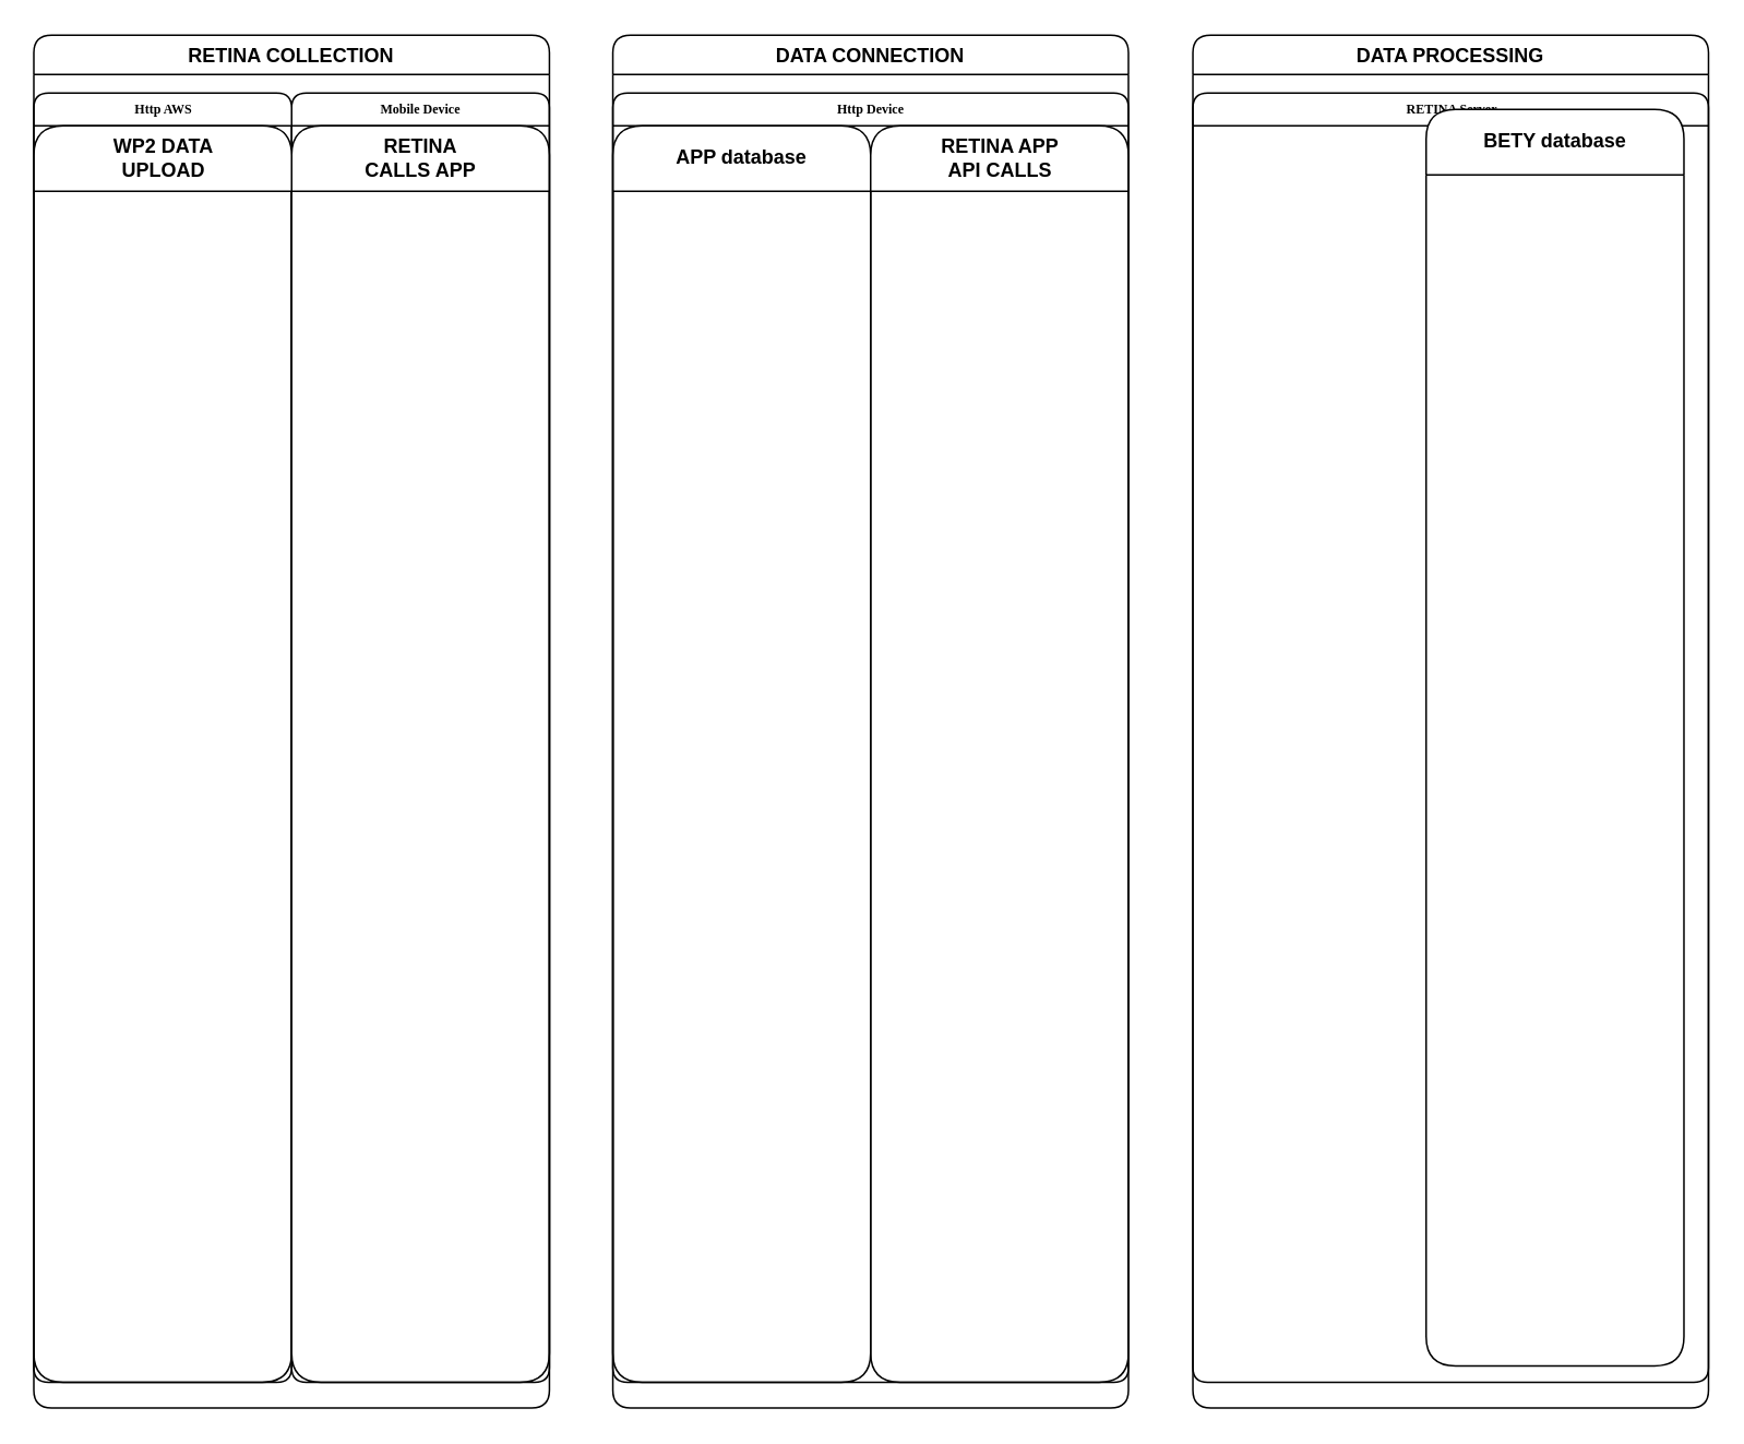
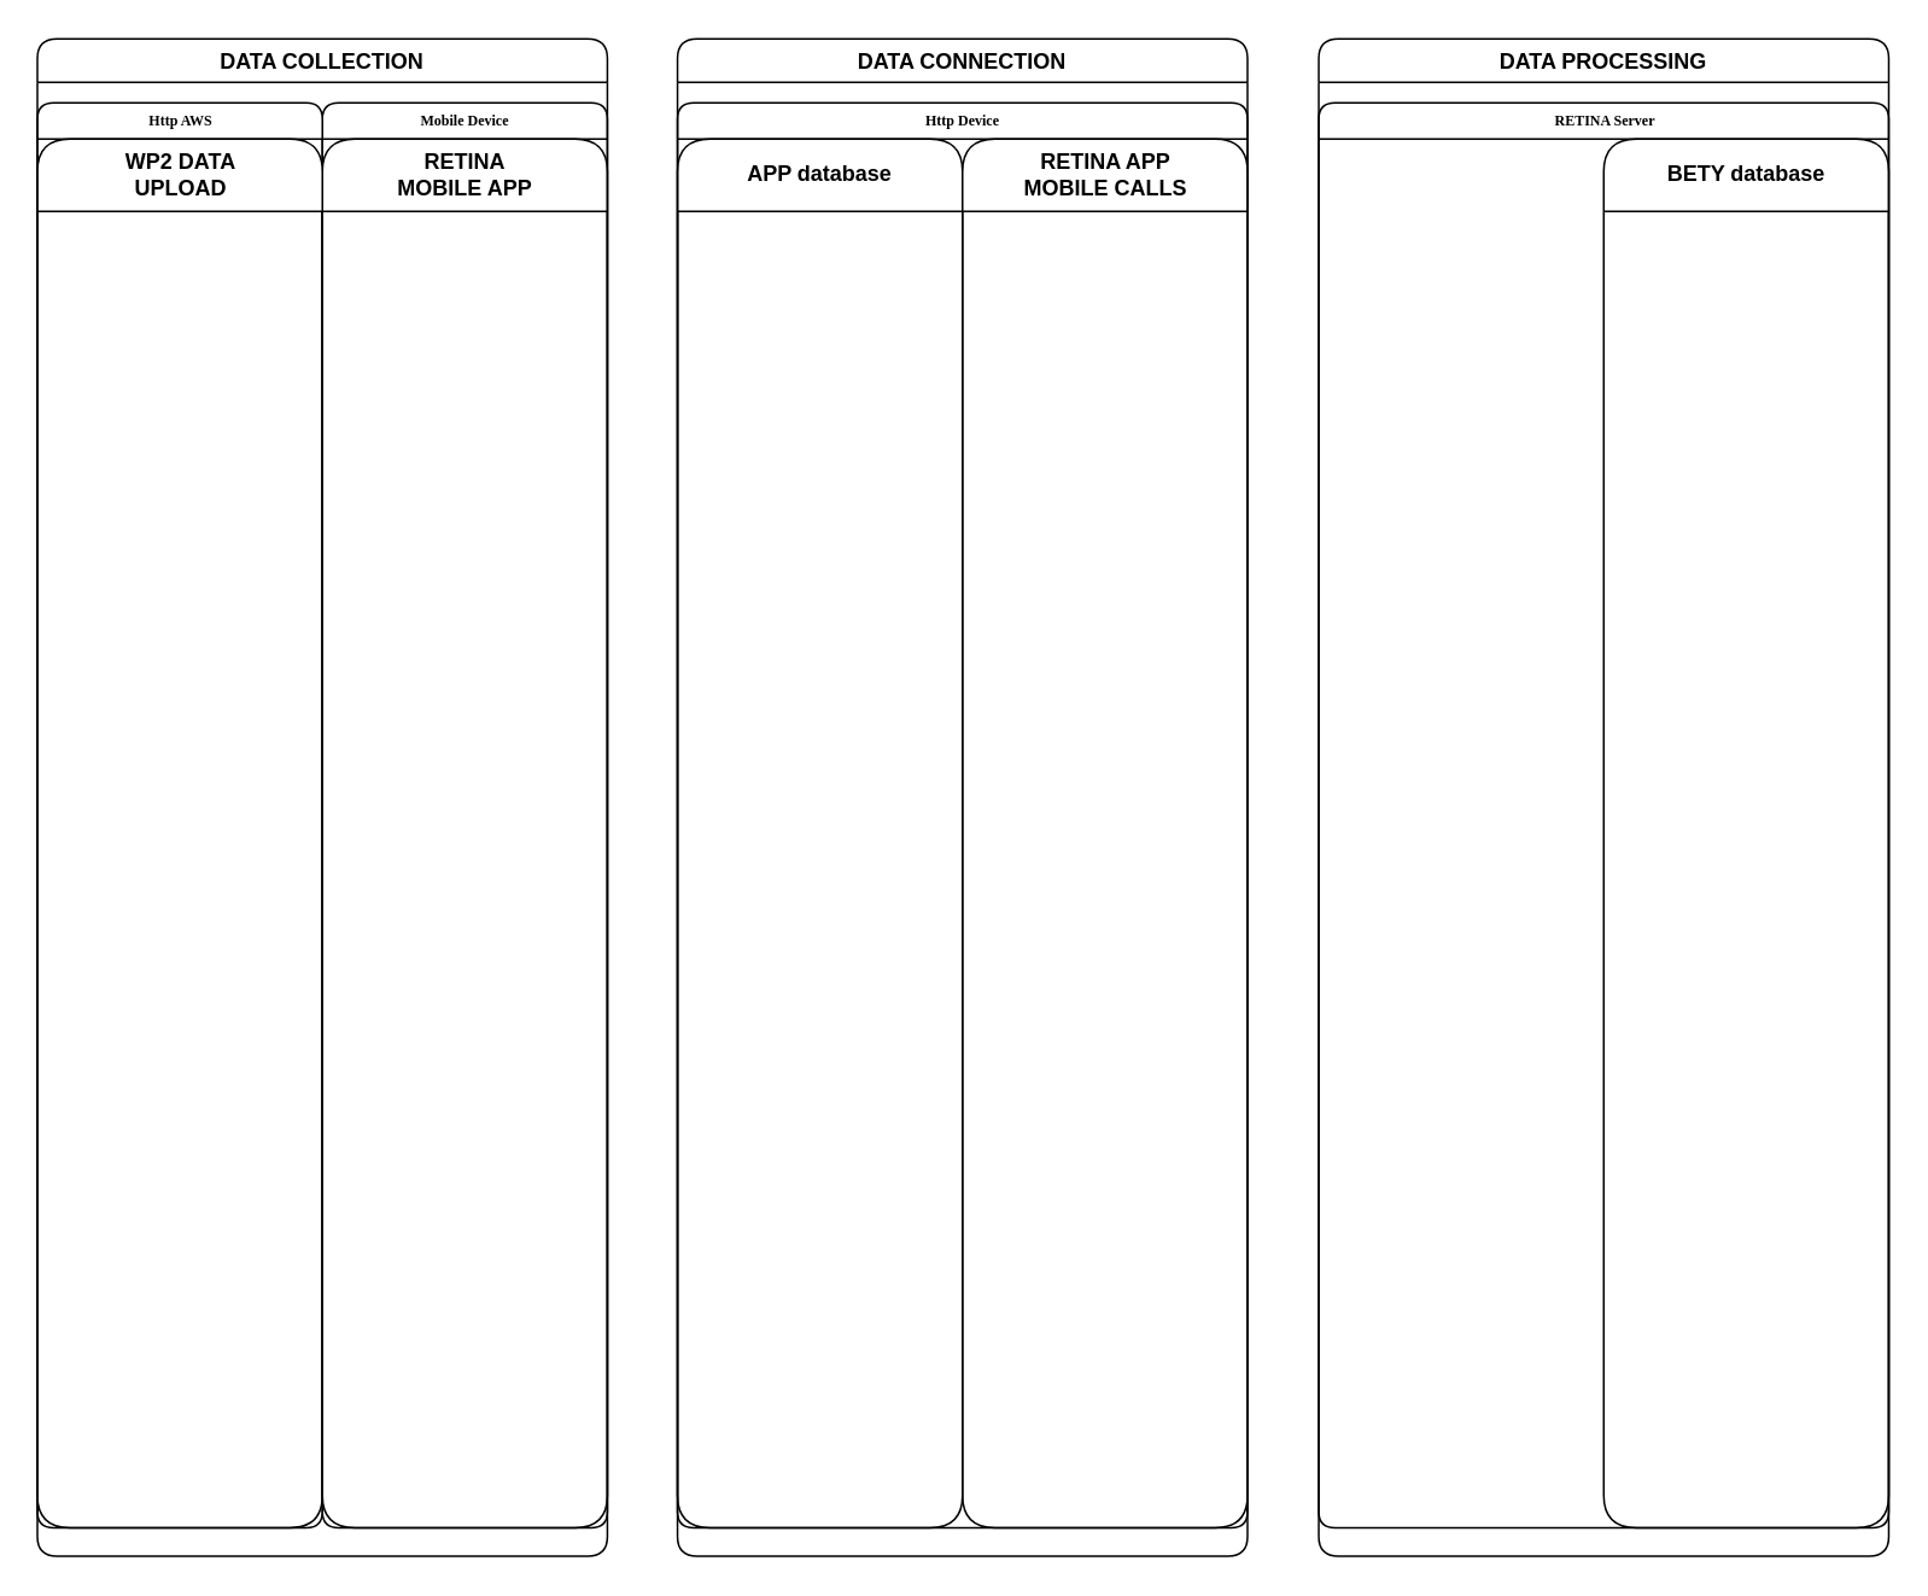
- <mxCell id="13" value="RETINA COLLECTION" style="swimlane;rounded=1;startSize=24;" vertex="1" parent="1"><mxGeometry x="20" y="20.94" width="314.96" height="838.58" as="geometry" /></mxCell>
+ <mxCell id="13" value="DATA COLLECTION" style="swimlane;rounded=1;startSize=24;" vertex="1" parent="1"><mxGeometry x="20" y="20.94" width="314.96" height="838.58" as="geometry" /></mxCell>
- <mxCell id="7" value="RETINA &lt;br&gt;CALLS APP" style="swimlane;html=1;startSize=40;container=0;rounded=1;" vertex="1" parent="6"><mxGeometry y="20" width="157.48" height="767.4" as="geometry"><mxRectangle y="20" width="30" height="730" as="alternateBounds" /></mxGeometry></mxCell>
+ <mxCell id="7" value="RETINA &lt;br&gt;MOBILE APP" style="swimlane;html=1;startSize=40;container=0;rounded=1;" vertex="1" parent="6"><mxGeometry y="20" width="157.48" height="767.4" as="geometry"><mxRectangle y="20" width="30" height="730" as="alternateBounds" /></mxGeometry></mxCell>
- <mxCell id="4" value="RETINA APP&lt;br&gt;API CALLS" style="swimlane;html=1;startSize=40;container=0;rounded=1;" vertex="1" parent="2"><mxGeometry x="157.48" y="20" width="157.48" height="767.4" as="geometry"><mxRectangle y="20" width="30" height="730" as="alternateBounds" /></mxGeometry></mxCell>
+ <mxCell id="4" value="RETINA APP&lt;br&gt;MOBILE CALLS" style="swimlane;html=1;startSize=40;container=0;rounded=1;" vertex="1" parent="2"><mxGeometry x="157.48" y="20" width="157.48" height="767.4" as="geometry"><mxRectangle y="20" width="30" height="730" as="alternateBounds" /></mxGeometry></mxCell>
- <mxCell id="12" value="BETY database" style="swimlane;html=1;startSize=40;container=0;rounded=1;" vertex="1" parent="10"><mxGeometry x="142.48" y="10" width="157.48" height="767.4" as="geometry"><mxRectangle y="20" width="30" height="730" as="alternateBounds" /></mxGeometry></mxCell>
+ <mxCell id="12" value="BETY database" style="swimlane;html=1;startSize=40;container=0;rounded=1;" vertex="1" parent="10"><mxGeometry x="157.48" y="20" width="157.48" height="767.4" as="geometry"><mxRectangle y="20" width="30" height="730" as="alternateBounds" /></mxGeometry></mxCell>
